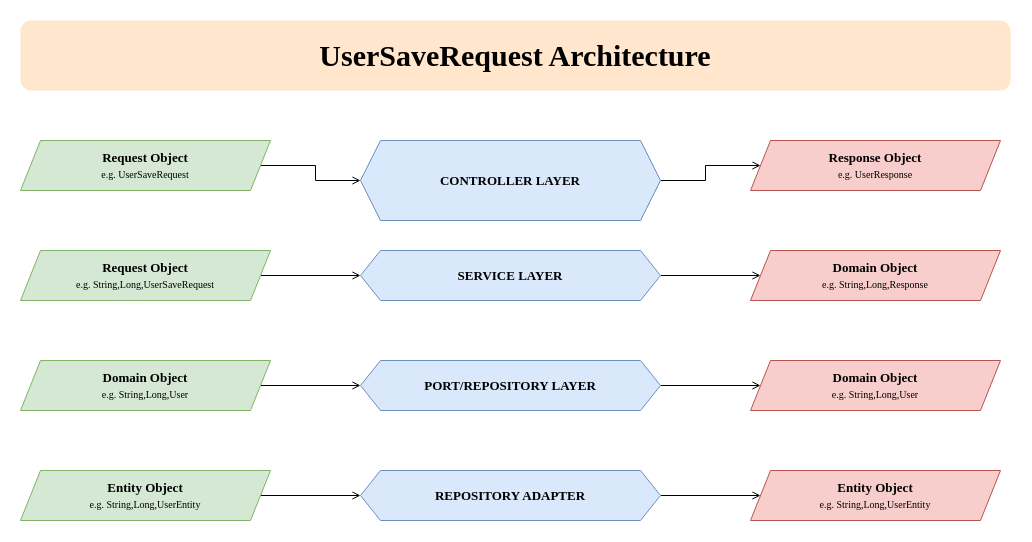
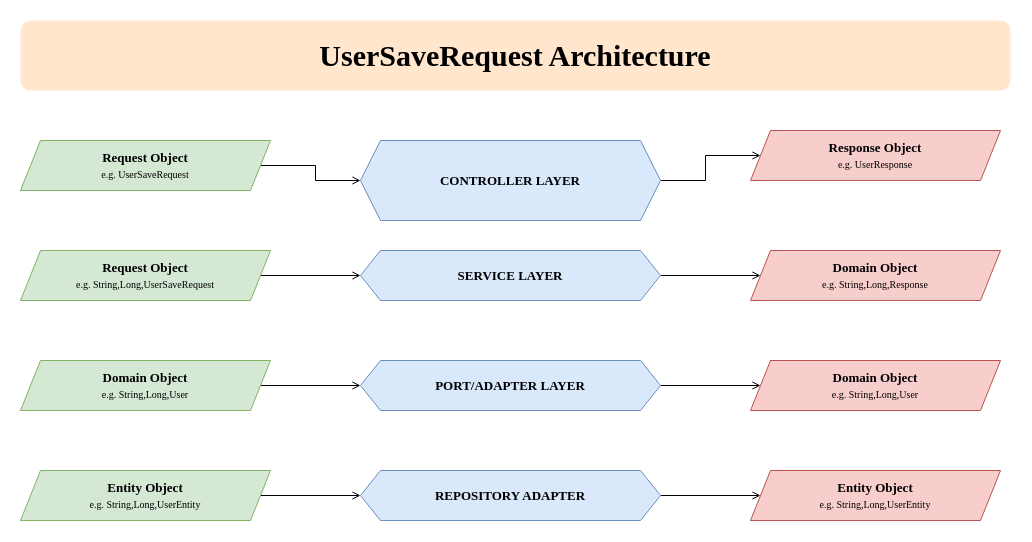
- <mxCell id="6" value="&lt;font face=&quot;SF Mono&quot; style=&quot;font-size: 13px&quot;&gt;&lt;b style=&quot;font-size: 13px&quot;&gt;Response&amp;nbsp;&lt;/b&gt;&lt;/font&gt;&lt;span style=&quot;font-family: &amp;quot;sf mono&amp;quot; ; font-size: 13px&quot;&gt;&lt;b style=&quot;font-size: 13px&quot;&gt;Object&lt;br&gt;&lt;/b&gt;&lt;/span&gt;&lt;span style=&quot;font-family: &amp;quot;sf mono&amp;quot; ; font-size: 10px&quot;&gt;e.g. UserResponse&lt;/span&gt;&lt;span style=&quot;font-family: &amp;quot;sf mono&amp;quot; ; font-size: 13px&quot;&gt;&lt;br style=&quot;font-size: 13px&quot;&gt;&lt;/span&gt;" style="shape=parallelogram;perimeter=parallelogramPerimeter;whiteSpace=wrap;html=1;fixedSize=1;fillColor=#f8cecc;strokeColor=#b85450;fontSize=13;" parent="1" vertex="1"><mxGeometry x="750" y="140" width="250" height="50" as="geometry" /></mxCell>
+ <mxCell id="6" value="&lt;font face=&quot;SF Mono&quot; style=&quot;font-size: 13px&quot;&gt;&lt;b style=&quot;font-size: 13px&quot;&gt;Response&amp;nbsp;&lt;/b&gt;&lt;/font&gt;&lt;span style=&quot;font-family: &amp;quot;sf mono&amp;quot; ; font-size: 13px&quot;&gt;&lt;b style=&quot;font-size: 13px&quot;&gt;Object&lt;br&gt;&lt;/b&gt;&lt;/span&gt;&lt;span style=&quot;font-family: &amp;quot;sf mono&amp;quot; ; font-size: 10px&quot;&gt;e.g. UserResponse&lt;/span&gt;&lt;span style=&quot;font-family: &amp;quot;sf mono&amp;quot; ; font-size: 13px&quot;&gt;&lt;br style=&quot;font-size: 13px&quot;&gt;&lt;/span&gt;" style="shape=parallelogram;perimeter=parallelogramPerimeter;whiteSpace=wrap;html=1;fixedSize=1;fillColor=#f8cecc;strokeColor=#b85450;fontSize=13;" parent="1" vertex="1"><mxGeometry x="750" y="130" width="250" height="50" as="geometry" /></mxCell>
- <mxCell id="13" value="&lt;font face=&quot;SF Mono&quot; style=&quot;font-size: 13px;&quot;&gt;PORT/REPOSITORY LAYER&lt;/font&gt;" style="shape=hexagon;perimeter=hexagonPerimeter2;whiteSpace=wrap;html=1;fixedSize=1;fillColor=#dae8fc;strokeColor=#6c8ebf;fontStyle=1;fontSize=13;" parent="1" vertex="1"><mxGeometry x="360" y="360" width="300" height="50" as="geometry" /></mxCell>
+ <mxCell id="13" value="&lt;font face=&quot;SF Mono&quot; style=&quot;font-size: 13px;&quot;&gt;PORT/ADAPTER LAYER&lt;/font&gt;" style="shape=hexagon;perimeter=hexagonPerimeter2;whiteSpace=wrap;html=1;fixedSize=1;fillColor=#dae8fc;strokeColor=#6c8ebf;fontStyle=1;fontSize=13;" parent="1" vertex="1"><mxGeometry x="360" y="360" width="300" height="50" as="geometry" /></mxCell>
